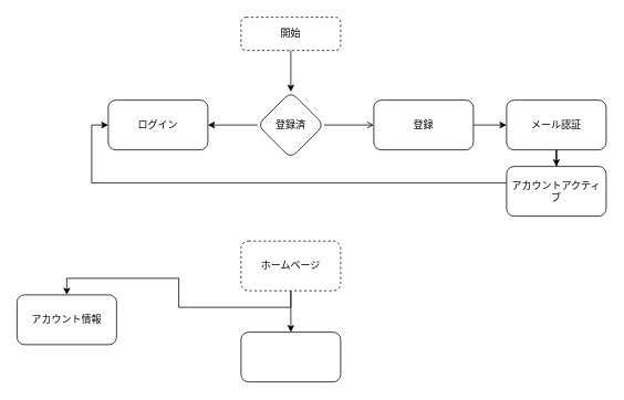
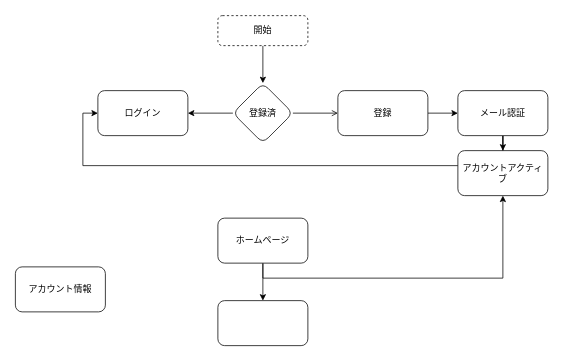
- <mxCell id="16" value="ホームページ" style="rounded=1;whiteSpace=wrap;html=1;dashed=1;" vertex="1" parent="1"><mxGeometry x="290" y="290" width="120" height="60" as="geometry" /></mxCell>
+ <mxCell id="16" value="ホームページ" style="rounded=1;whiteSpace=wrap;html=1;" vertex="1" parent="1"><mxGeometry x="290" y="290" width="120" height="60" as="geometry" /></mxCell>
- <mxCell id="14" style="edgeStyle=orthogonalEdgeStyle;rounded=0;orthogonalLoop=1;jettySize=auto;html=1;exitX=0.5;exitY=1;exitDx=0;exitDy=0;" edge="1" parent="1" source="16" target="17"><mxGeometry relative="1" as="geometry"><mxPoint x="110" y="390" as="targetPoint" /></mxGeometry></mxCell>
+ <mxCell id="14" style="edgeStyle=orthogonalEdgeStyle;rounded=0;orthogonalLoop=1;jettySize=auto;html=1;exitX=0.5;exitY=1;exitDx=0;exitDy=0;" edge="1" parent="1" source="16" target="13"><mxGeometry relative="1" as="geometry"><mxPoint x="110" y="390" as="targetPoint" /></mxGeometry></mxCell>
